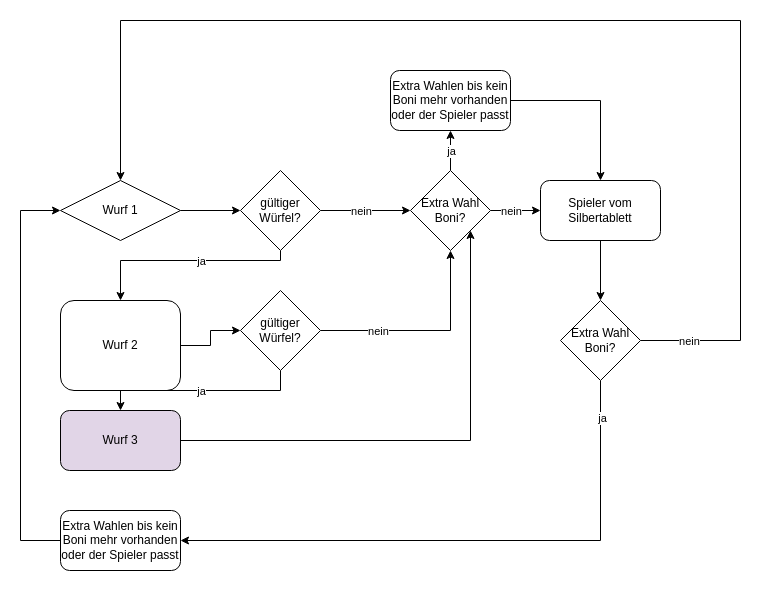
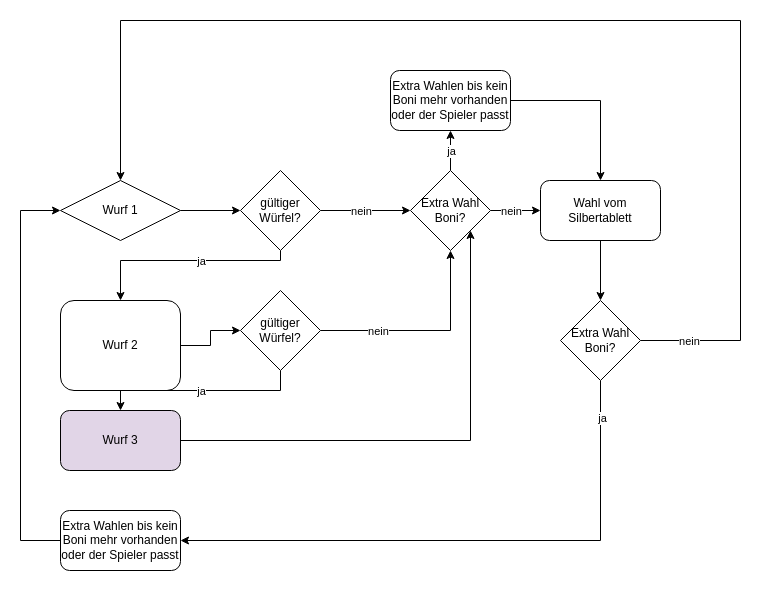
- <mxCell id="26" value="Spieler vom Silbertablett" style="rounded=1;whiteSpace=wrap;html=1;" vertex="1" parent="1"><mxGeometry x="540" y="180" width="120" height="60" as="geometry" /></mxCell>
+ <mxCell id="26" value="Wahl vom Silbertablett" style="rounded=1;whiteSpace=wrap;html=1;" vertex="1" parent="1"><mxGeometry x="540" y="180" width="120" height="60" as="geometry" /></mxCell>
